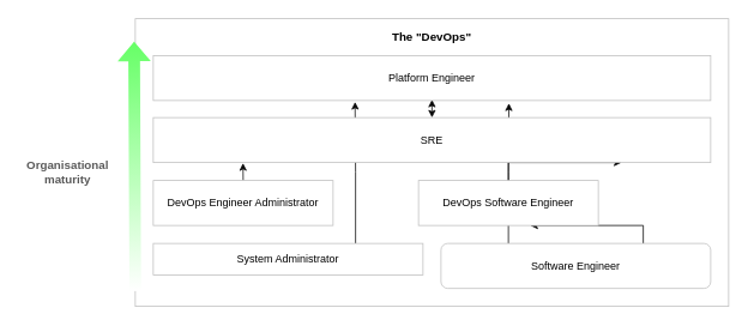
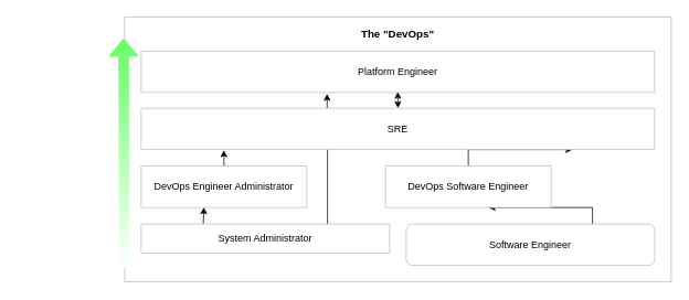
- <mxCell id="10" style="edgeStyle=orthogonalEdgeStyle;rounded=0;orthogonalLoop=1;jettySize=auto;html=1;exitX=0.25;exitY=0;exitDx=0;exitDy=0;entryX=0.638;entryY=1.062;entryDx=0;entryDy=0;entryPerimeter=0;fontSize=13;strokeColor=#080808;" parent="1" source="12" target="15" edge="1"><mxGeometry relative="1" as="geometry"><mxPoint x="565.07" y="249.3" as="targetPoint" /></mxGeometry></mxCell>
- <mxCell id="13" value="&lt;b&gt;Organisational&lt;br&gt;maturity&lt;br&gt;&lt;/b&gt;" style="text;html=1;strokeColor=none;fillColor=none;align=center;verticalAlign=middle;whiteSpace=wrap;rounded=0;fontSize=13;fontColor=#595959;" parent="1" vertex="1"><mxGeometry x="20" y="156" width="110" height="70" as="geometry" /></mxCell>
+ <mxCell id="4" style="edgeStyle=orthogonalEdgeStyle;rounded=0;orthogonalLoop=1;jettySize=auto;html=1;exitX=0.25;exitY=0;exitDx=0;exitDy=0;entryX=0.379;entryY=0.993;entryDx=0;entryDy=0;entryPerimeter=0;strokeColor=#080808;strokeWidth=1;fontSize=10;fontColor=#595959;startArrow=none;startFill=0;fillColor=default;gradientColor=#66FF66;gradientDirection=north;" parent="1" source="5" target="7" edge="1"><mxGeometry relative="1" as="geometry" /></mxCell>
